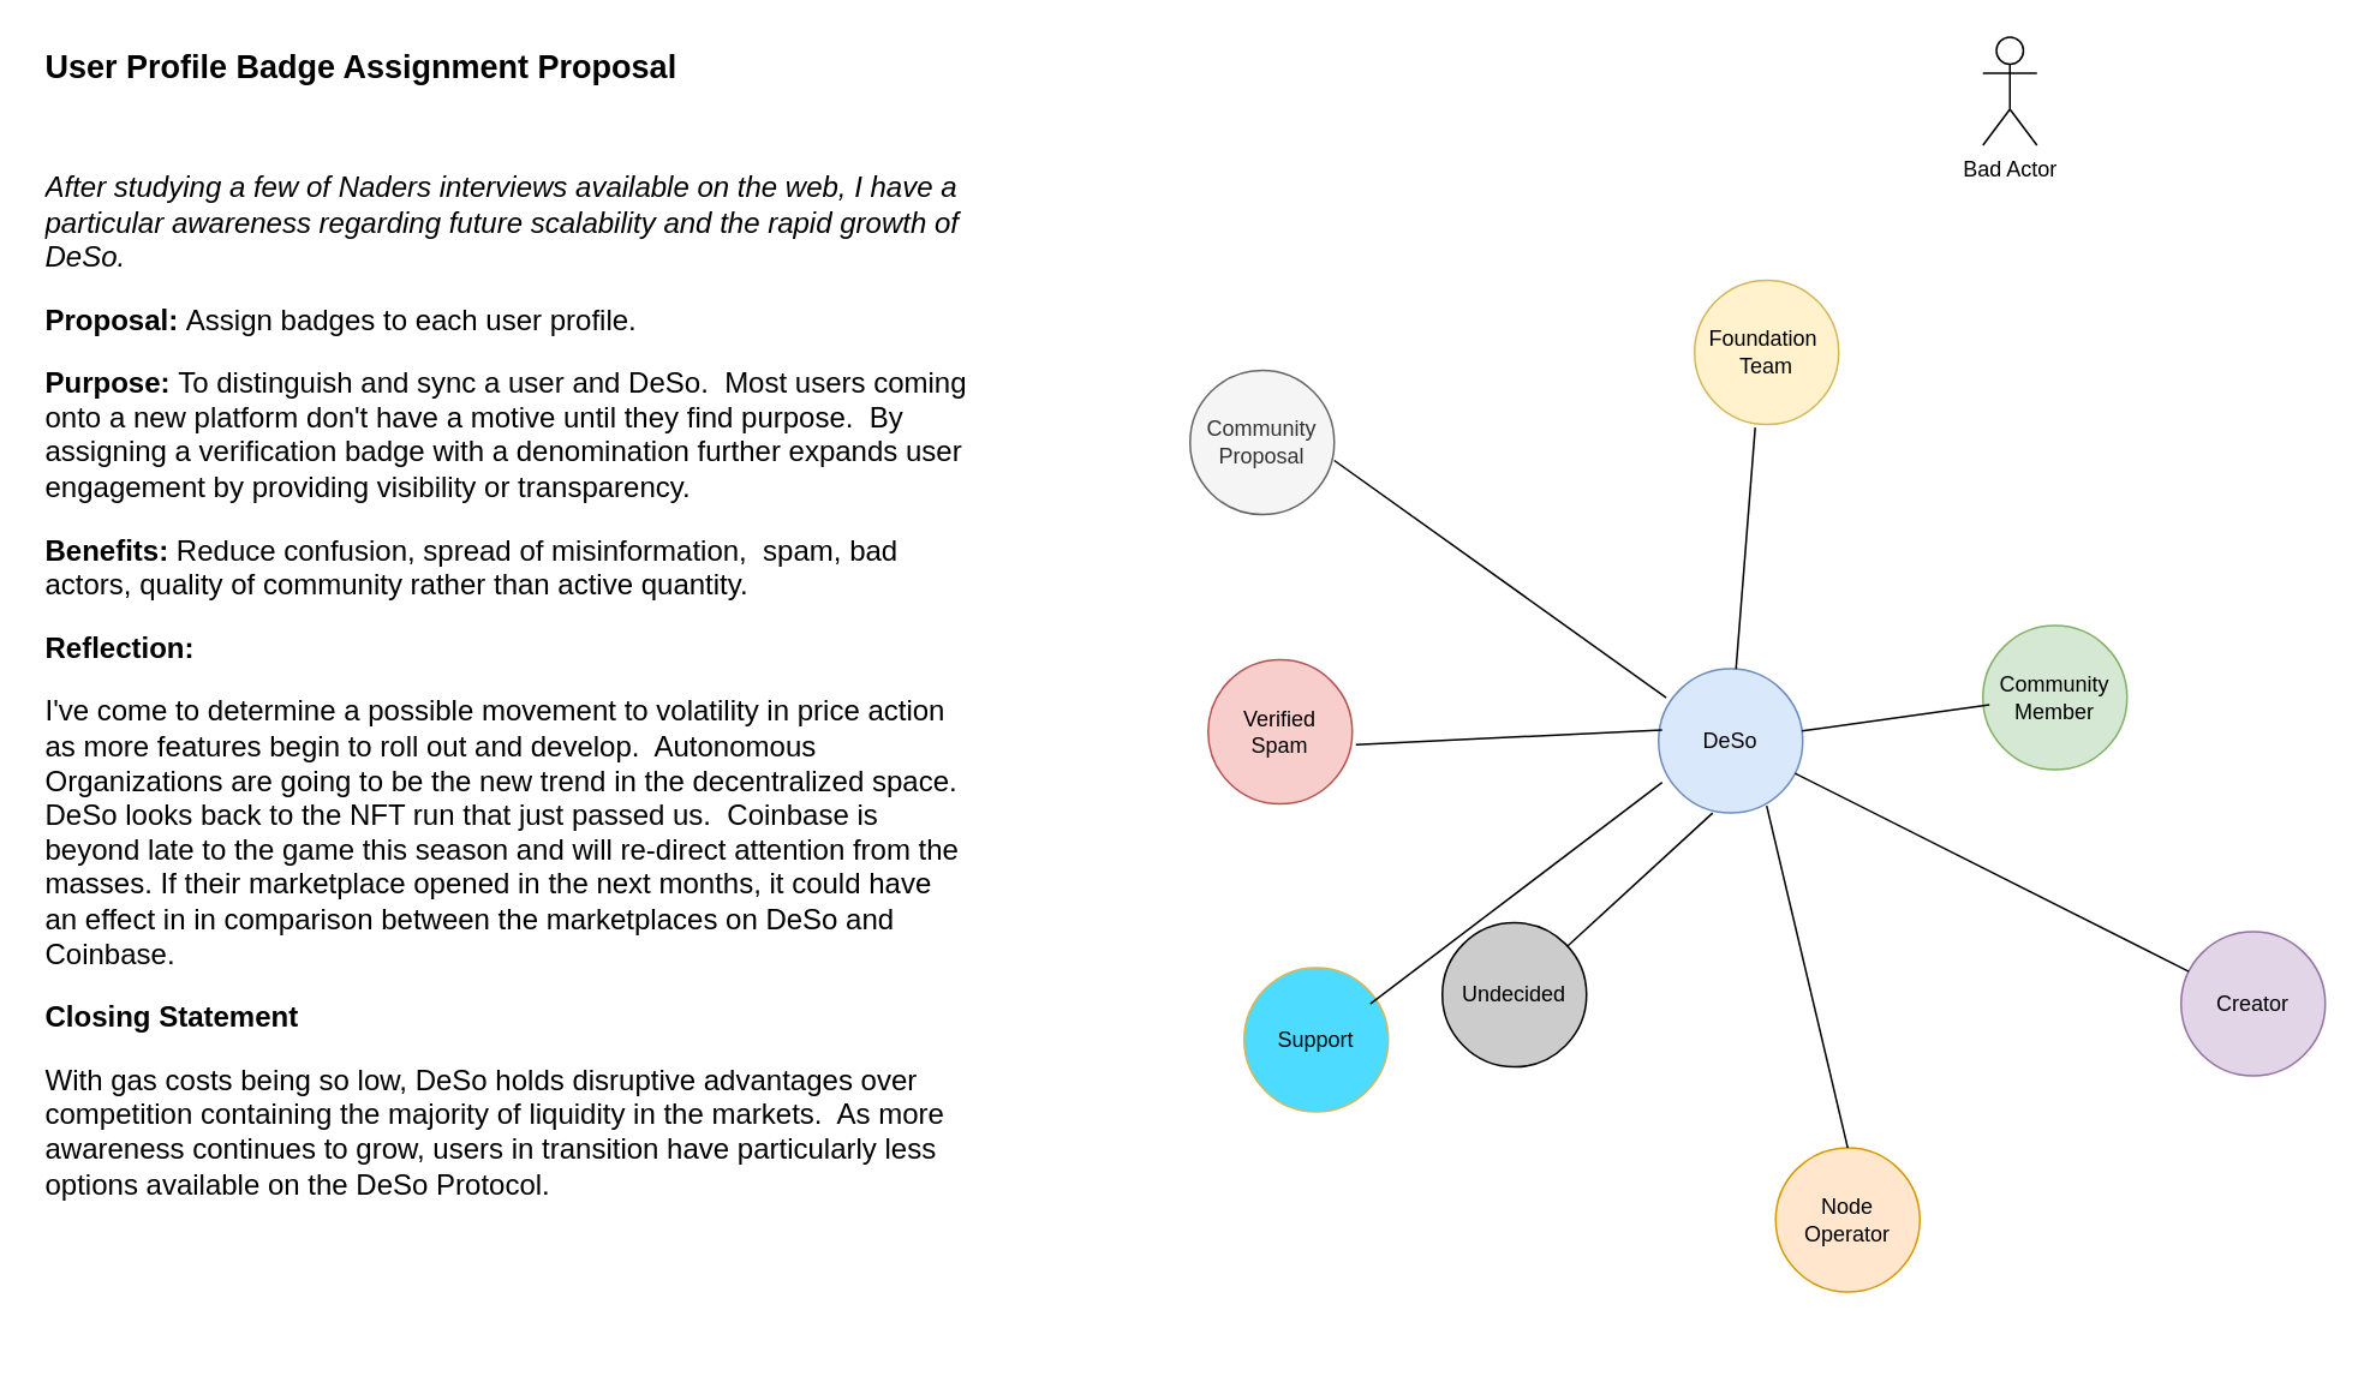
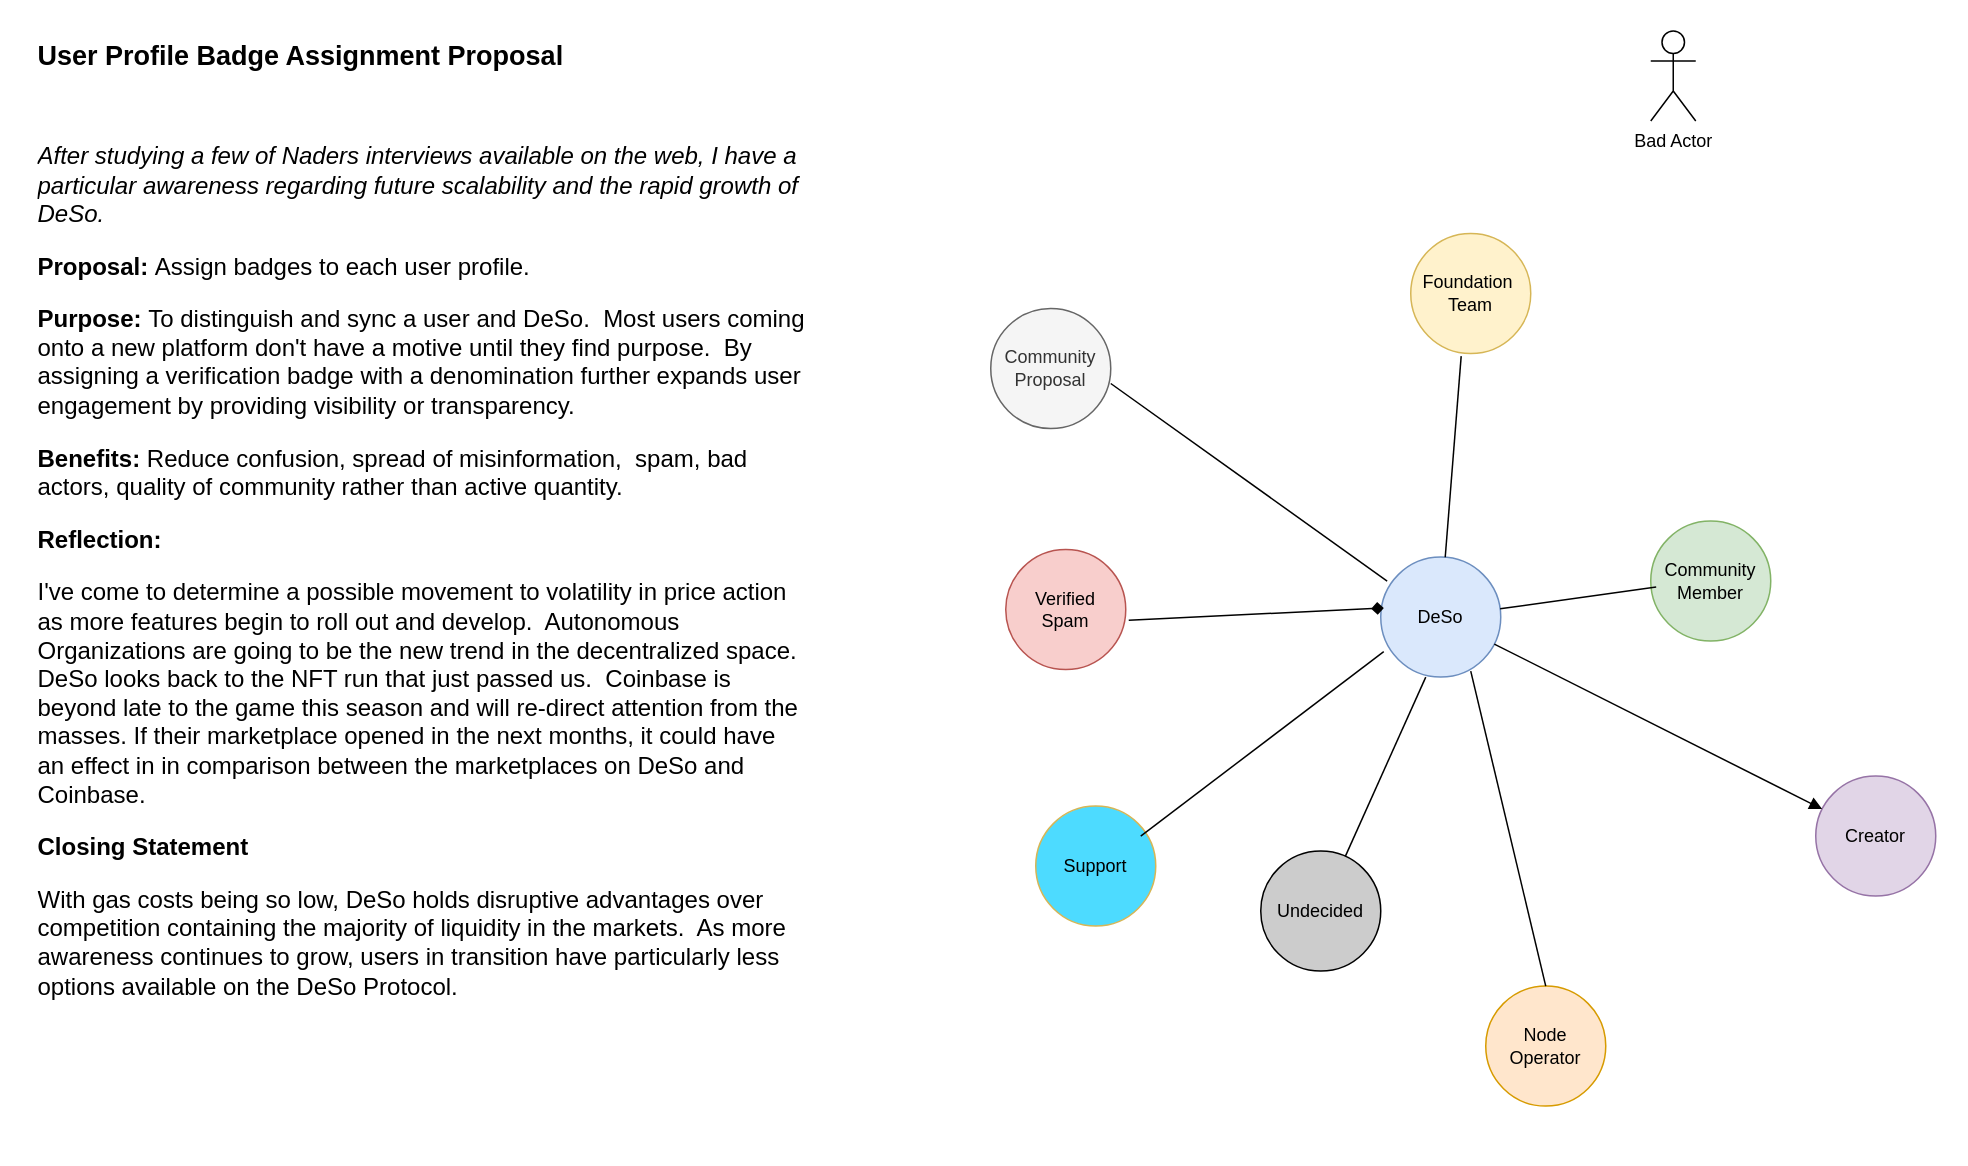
- <mxCell id="16" value="" style="endArrow=none;html=1;rounded=0;exitX=1.025;exitY=0.588;exitDx=0;exitDy=0;exitPerimeter=0;entryX=0.025;entryY=0.425;entryDx=0;entryDy=0;entryPerimeter=0;" edge="1" parent="1" source="11" target="2"><mxGeometry width="50" height="50" relative="1" as="geometry"><mxPoint x="640.004" y="416.724" as="sourcePoint" /><mxPoint x="855.992" y="578.453" as="targetPoint" /></mxGeometry></mxCell>
+ <mxCell id="16" value="" style="endArrow=diamond;html=1;rounded=0;exitX=1.025;exitY=0.588;exitDx=0;exitDy=0;exitPerimeter=0;entryX=0.025;entryY=0.425;entryDx=0;entryDy=0;entryPerimeter=0;" edge="1" parent="1" source="11" target="2"><mxGeometry width="50" height="50" relative="1" as="geometry"><mxPoint x="640.004" y="416.724" as="sourcePoint" /><mxPoint x="855.992" y="578.453" as="targetPoint" /></mxGeometry></mxCell>
- <mxCell id="14" value="" style="endArrow=none;html=1;rounded=0;" edge="1" parent="1" source="2" target="6"><mxGeometry width="50" height="50" relative="1" as="geometry"><mxPoint x="1009.614" y="415.18" as="sourcePoint" /><mxPoint x="1113.62" y="400.72" as="targetPoint" /></mxGeometry></mxCell>
+ <mxCell id="14" value="" style="endArrow=block;html=1;rounded=0;" edge="1" parent="1" source="2" target="6"><mxGeometry width="50" height="50" relative="1" as="geometry"><mxPoint x="1009.614" y="415.18" as="sourcePoint" /><mxPoint x="1113.62" y="400.72" as="targetPoint" /></mxGeometry></mxCell>
- <mxCell id="10" value="Undecided" style="ellipse;whiteSpace=wrap;html=1;aspect=fixed;fillColor=#CCCCCC;" vertex="1" parent="1"><mxGeometry x="800" y="511.72" width="80" height="80" as="geometry" /></mxCell>
+ <mxCell id="10" value="Undecided" style="ellipse;whiteSpace=wrap;html=1;aspect=fixed;fillColor=#CCCCCC;" vertex="1" parent="1"><mxGeometry x="840" y="566.72" width="80" height="80" as="geometry" /></mxCell>
- <mxCell id="7" value="Node&lt;br&gt;Operator" style="ellipse;whiteSpace=wrap;html=1;aspect=fixed;fillColor=#ffe6cc;strokeColor=#d79b00;" vertex="1" parent="1"><mxGeometry x="985" y="636.72" width="80" height="80" as="geometry" /></mxCell>
+ <mxCell id="7" value="Node&lt;br&gt;Operator" style="ellipse;whiteSpace=wrap;html=1;aspect=fixed;fillColor=#ffe6cc;strokeColor=#d79b00;" vertex="1" parent="1"><mxGeometry x="990" y="656.72" width="80" height="80" as="geometry" /></mxCell>
